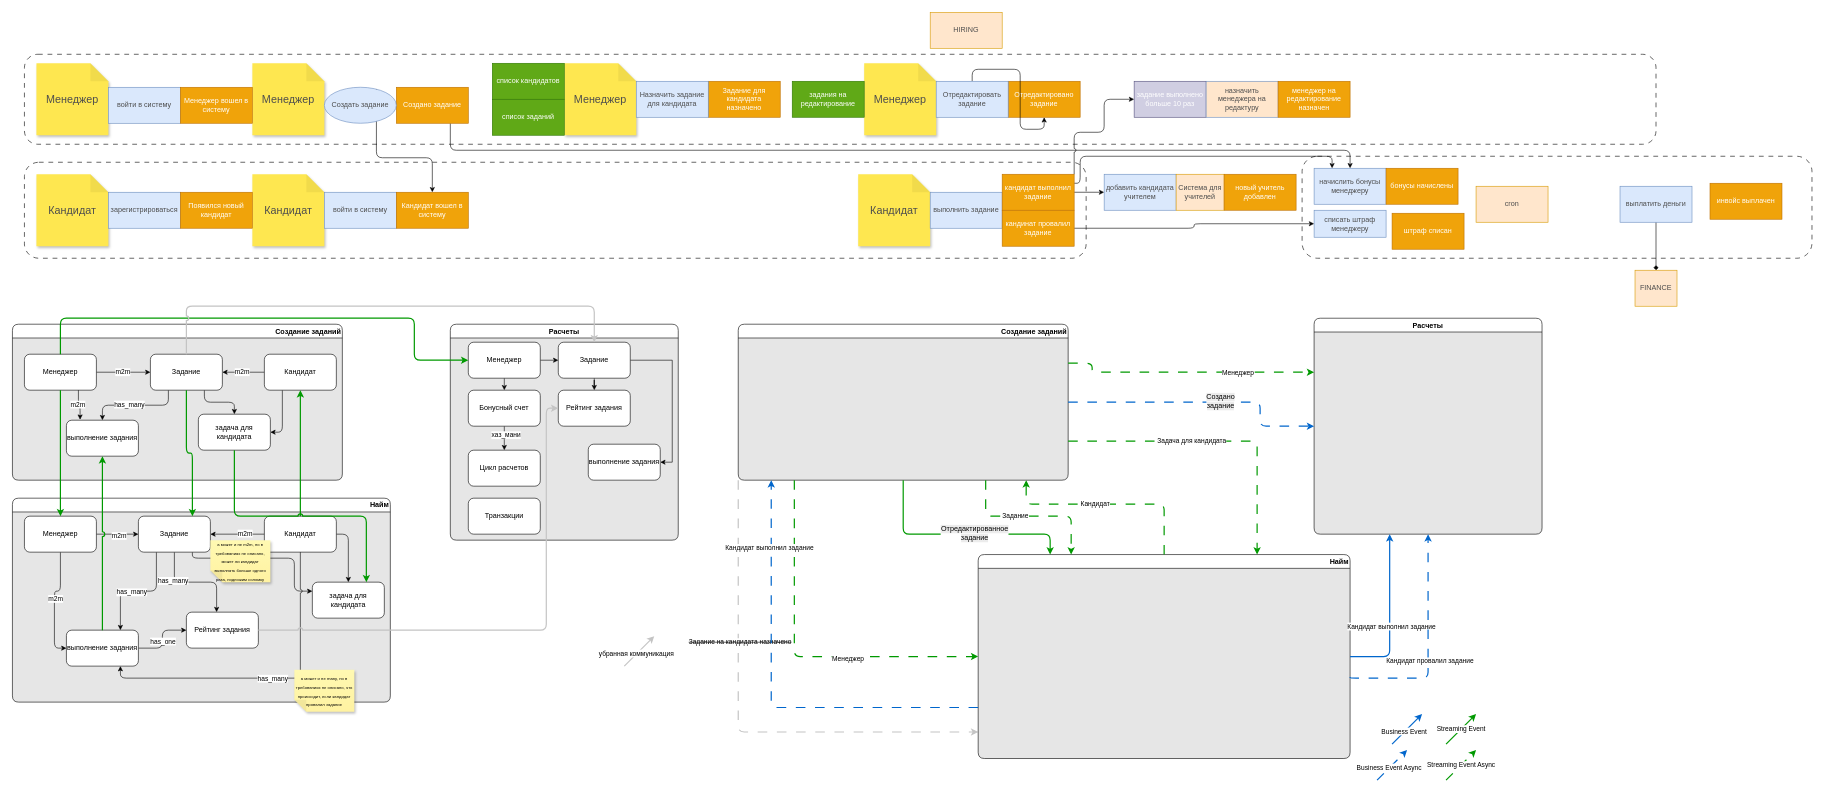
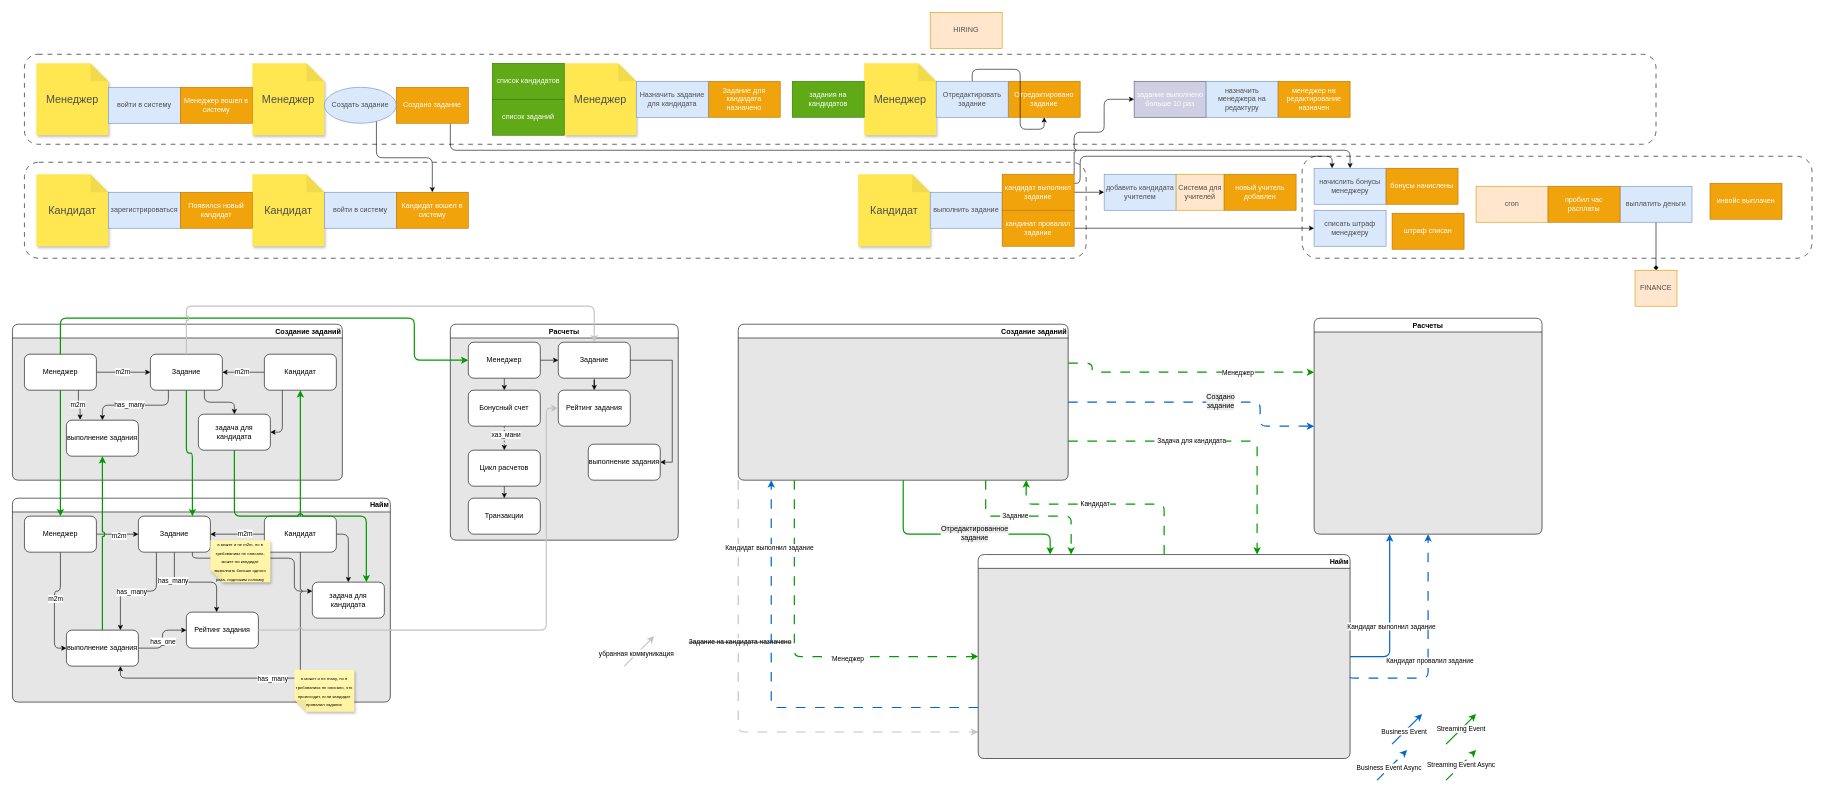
- <mxCell id="102" value="задания на редактирование" style="rounded=0;whiteSpace=wrap;html=1;fillColor=#60a917;strokeColor=#2D7600;fontColor=#ffffff;align=center;verticalAlign=middle;fontFamily=Helvetica;fontSize=12;" parent="1" vertex="1"><mxGeometry x="1320" y="135" width="120" height="60" as="geometry" /></mxCell>
+ <mxCell id="102" value="задания на кандидатов" style="rounded=0;whiteSpace=wrap;html=1;fillColor=#60a917;strokeColor=#2D7600;fontColor=#ffffff;align=center;verticalAlign=middle;fontFamily=Helvetica;fontSize=12;" parent="1" vertex="1"><mxGeometry x="1320" y="135" width="120" height="60" as="geometry" /></mxCell>
- <mxCell id="105" value="назначить менеджера на редактуру" style="rounded=0;whiteSpace=wrap;html=1;fillColor=#ffe6cc;strokeColor=#6c8ebf;align=center;verticalAlign=middle;fontFamily=Helvetica;fontSize=12;fontColor=#4D4D4D;" parent="1" vertex="1"><mxGeometry x="2010" y="135" width="120" height="60" as="geometry" /></mxCell>
+ <mxCell id="105" value="назначить менеджера на редактуру" style="rounded=0;whiteSpace=wrap;html=1;fillColor=#dae8fc;strokeColor=#6c8ebf;align=center;verticalAlign=middle;fontFamily=Helvetica;fontSize=12;fontColor=#4D4D4D;" parent="1" vertex="1"><mxGeometry x="2010" y="135" width="120" height="60" as="geometry" /></mxCell>
+ <mxCell id="100" value="пробил час расплаты" style="rounded=0;whiteSpace=wrap;html=1;fillColor=#f0a30a;strokeColor=#BD7000;fontColor=#ffffff;" parent="1" vertex="1"><mxGeometry x="2580" y="310" width="120" height="60" as="geometry" /></mxCell>
- <mxCell id="89" value="списать штраф менеджеру" style="rounded=0;whiteSpace=wrap;html=1;fillColor=#dae8fc;strokeColor=#6c8ebf;align=center;verticalAlign=middle;fontFamily=Helvetica;fontSize=12;fontColor=#4D4D4D;" parent="1" vertex="1"><mxGeometry x="2190" y="350" width="120" height="45" as="geometry" /></mxCell>
+ <mxCell id="89" value="списать штраф менеджеру" style="rounded=0;whiteSpace=wrap;html=1;fillColor=#dae8fc;strokeColor=#6c8ebf;align=center;verticalAlign=middle;fontFamily=Helvetica;fontSize=12;fontColor=#4D4D4D;" parent="1" vertex="1"><mxGeometry x="2190" y="350" width="120" height="60" as="geometry" /></mxCell>
- <mxCell id="6" style="edgeStyle=orthogonalEdgeStyle;rounded=1;orthogonalLoop=1;jettySize=auto;html=1;exitX=0.5;exitY=1;exitDx=0;exitDy=0;entryX=0.5;entryY=0;entryDx=0;entryDy=0;curved=0;jumpStyle=arc;" parent="2" source="8" target="10" edge="1"><mxGeometry relative="1" as="geometry" /></mxCell>
+ <mxCell id="6" style="edgeStyle=orthogonalEdgeStyle;rounded=1;orthogonalLoop=1;jettySize=auto;html=1;exitX=0.5;exitY=1;exitDx=0;exitDy=0;entryX=0.5;entryY=0;entryDx=0;entryDy=0;curved=0;jumpStyle=arc;dashed=1;" parent="2" source="8" target="10" edge="1"><mxGeometry relative="1" as="geometry" /></mxCell>
+ <mxCell id="9" style="edgeStyle=orthogonalEdgeStyle;rounded=1;orthogonalLoop=1;jettySize=auto;html=1;exitX=0.5;exitY=1;exitDx=0;exitDy=0;entryX=0.5;entryY=0;entryDx=0;entryDy=0;curved=0;jumpStyle=arc;" parent="2" source="10" target="15" edge="1"><mxGeometry relative="1" as="geometry" /></mxCell>
